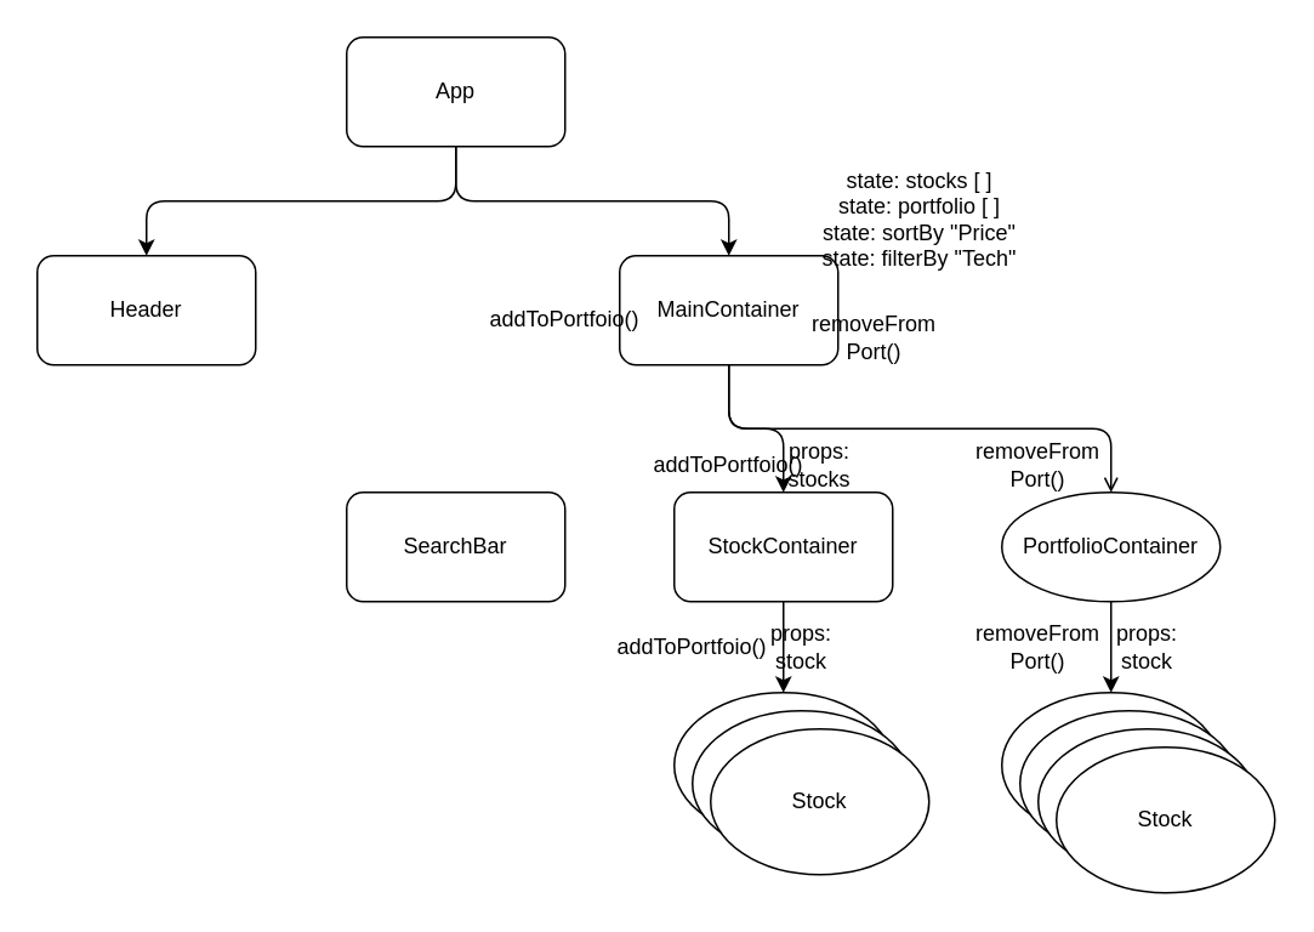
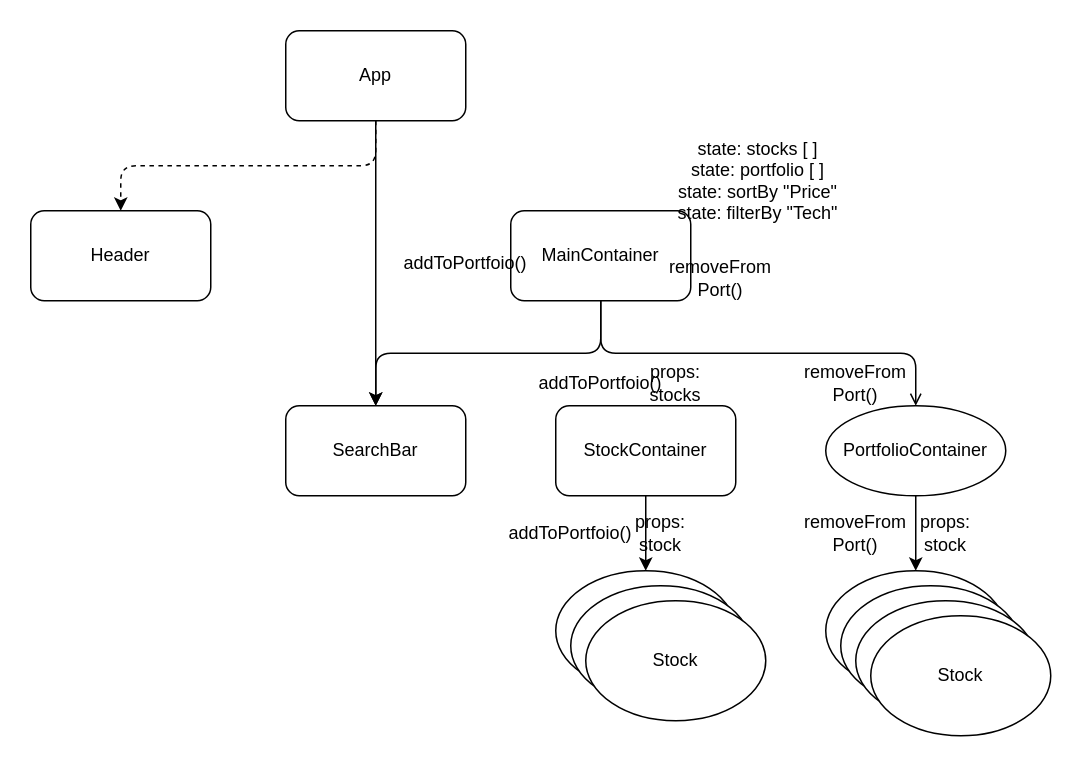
- <mxCell id="2" style="edgeStyle=orthogonalEdgeStyle;html=1;exitX=0.5;exitY=1;exitDx=0;exitDy=0;entryX=0.5;entryY=0;entryDx=0;entryDy=0;" edge="1" parent="1" source="4" target="5"><mxGeometry relative="1" as="geometry" /></mxCell>
+ <mxCell id="2" style="edgeStyle=orthogonalEdgeStyle;html=1;exitX=0.5;exitY=1;exitDx=0;exitDy=0;entryX=0.5;entryY=0;entryDx=0;entryDy=0;dashed=1;" edge="1" parent="1" source="4" target="5"><mxGeometry relative="1" as="geometry" /></mxCell>
- <mxCell id="3" style="edgeStyle=orthogonalEdgeStyle;html=1;exitX=0.5;exitY=1;exitDx=0;exitDy=0;entryX=0.5;entryY=0;entryDx=0;entryDy=0;" edge="1" parent="1" source="4" target="8"><mxGeometry relative="1" as="geometry" /></mxCell>
+ <mxCell id="3" style="edgeStyle=orthogonalEdgeStyle;html=1;exitX=0.5;exitY=1;exitDx=0;exitDy=0;" edge="1" parent="1" source="4" target="9"><mxGeometry relative="1" as="geometry" /></mxCell>
- <mxCell id="6" style="edgeStyle=orthogonalEdgeStyle;html=1;exitX=0.5;exitY=1;exitDx=0;exitDy=0;entryX=0.5;entryY=0;entryDx=0;entryDy=0;" edge="1" parent="1" source="8" target="11"><mxGeometry relative="1" as="geometry" /></mxCell>
+ <mxCell id="6" style="edgeStyle=orthogonalEdgeStyle;html=1;exitX=0.5;exitY=1;exitDx=0;exitDy=0;" edge="1" parent="1" source="8" target="9"><mxGeometry relative="1" as="geometry" /></mxCell>
